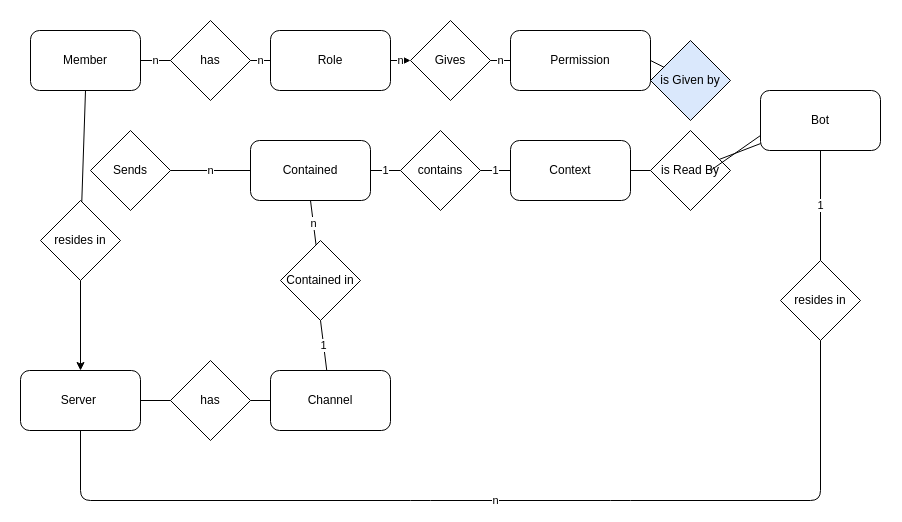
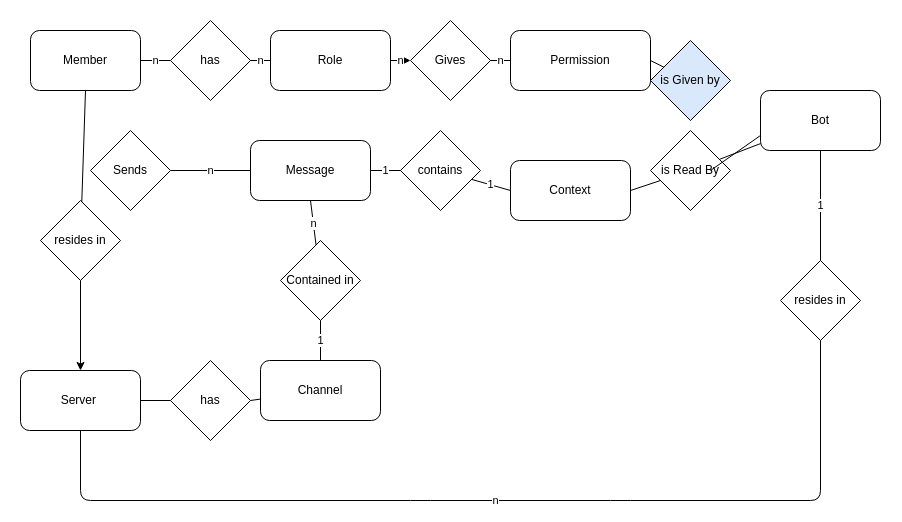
- <mxCell id="13" value="Contained" style="rounded=1;whiteSpace=wrap;html=1;" vertex="1" parent="1"><mxGeometry x="250" y="140" width="120" height="60" as="geometry" /></mxCell>
+ <mxCell id="13" value="Message" style="rounded=1;whiteSpace=wrap;html=1;" vertex="1" parent="1"><mxGeometry x="250" y="140" width="120" height="60" as="geometry" /></mxCell>
- <mxCell id="16" value="Context" style="rounded=1;whiteSpace=wrap;html=1;" vertex="1" parent="1"><mxGeometry x="510" y="140" width="120" height="60" as="geometry" /></mxCell>
+ <mxCell id="16" value="Context" style="rounded=1;whiteSpace=wrap;html=1;" vertex="1" parent="1"><mxGeometry x="510" y="160" width="120" height="60" as="geometry" /></mxCell>
- <mxCell id="20" value="Channel" style="rounded=1;whiteSpace=wrap;html=1;" vertex="1" parent="1"><mxGeometry x="270" y="370" width="120" height="60" as="geometry" /></mxCell>
+ <mxCell id="20" value="Channel" style="rounded=1;whiteSpace=wrap;html=1;" vertex="1" parent="1"><mxGeometry x="260" y="360" width="120" height="60" as="geometry" /></mxCell>
